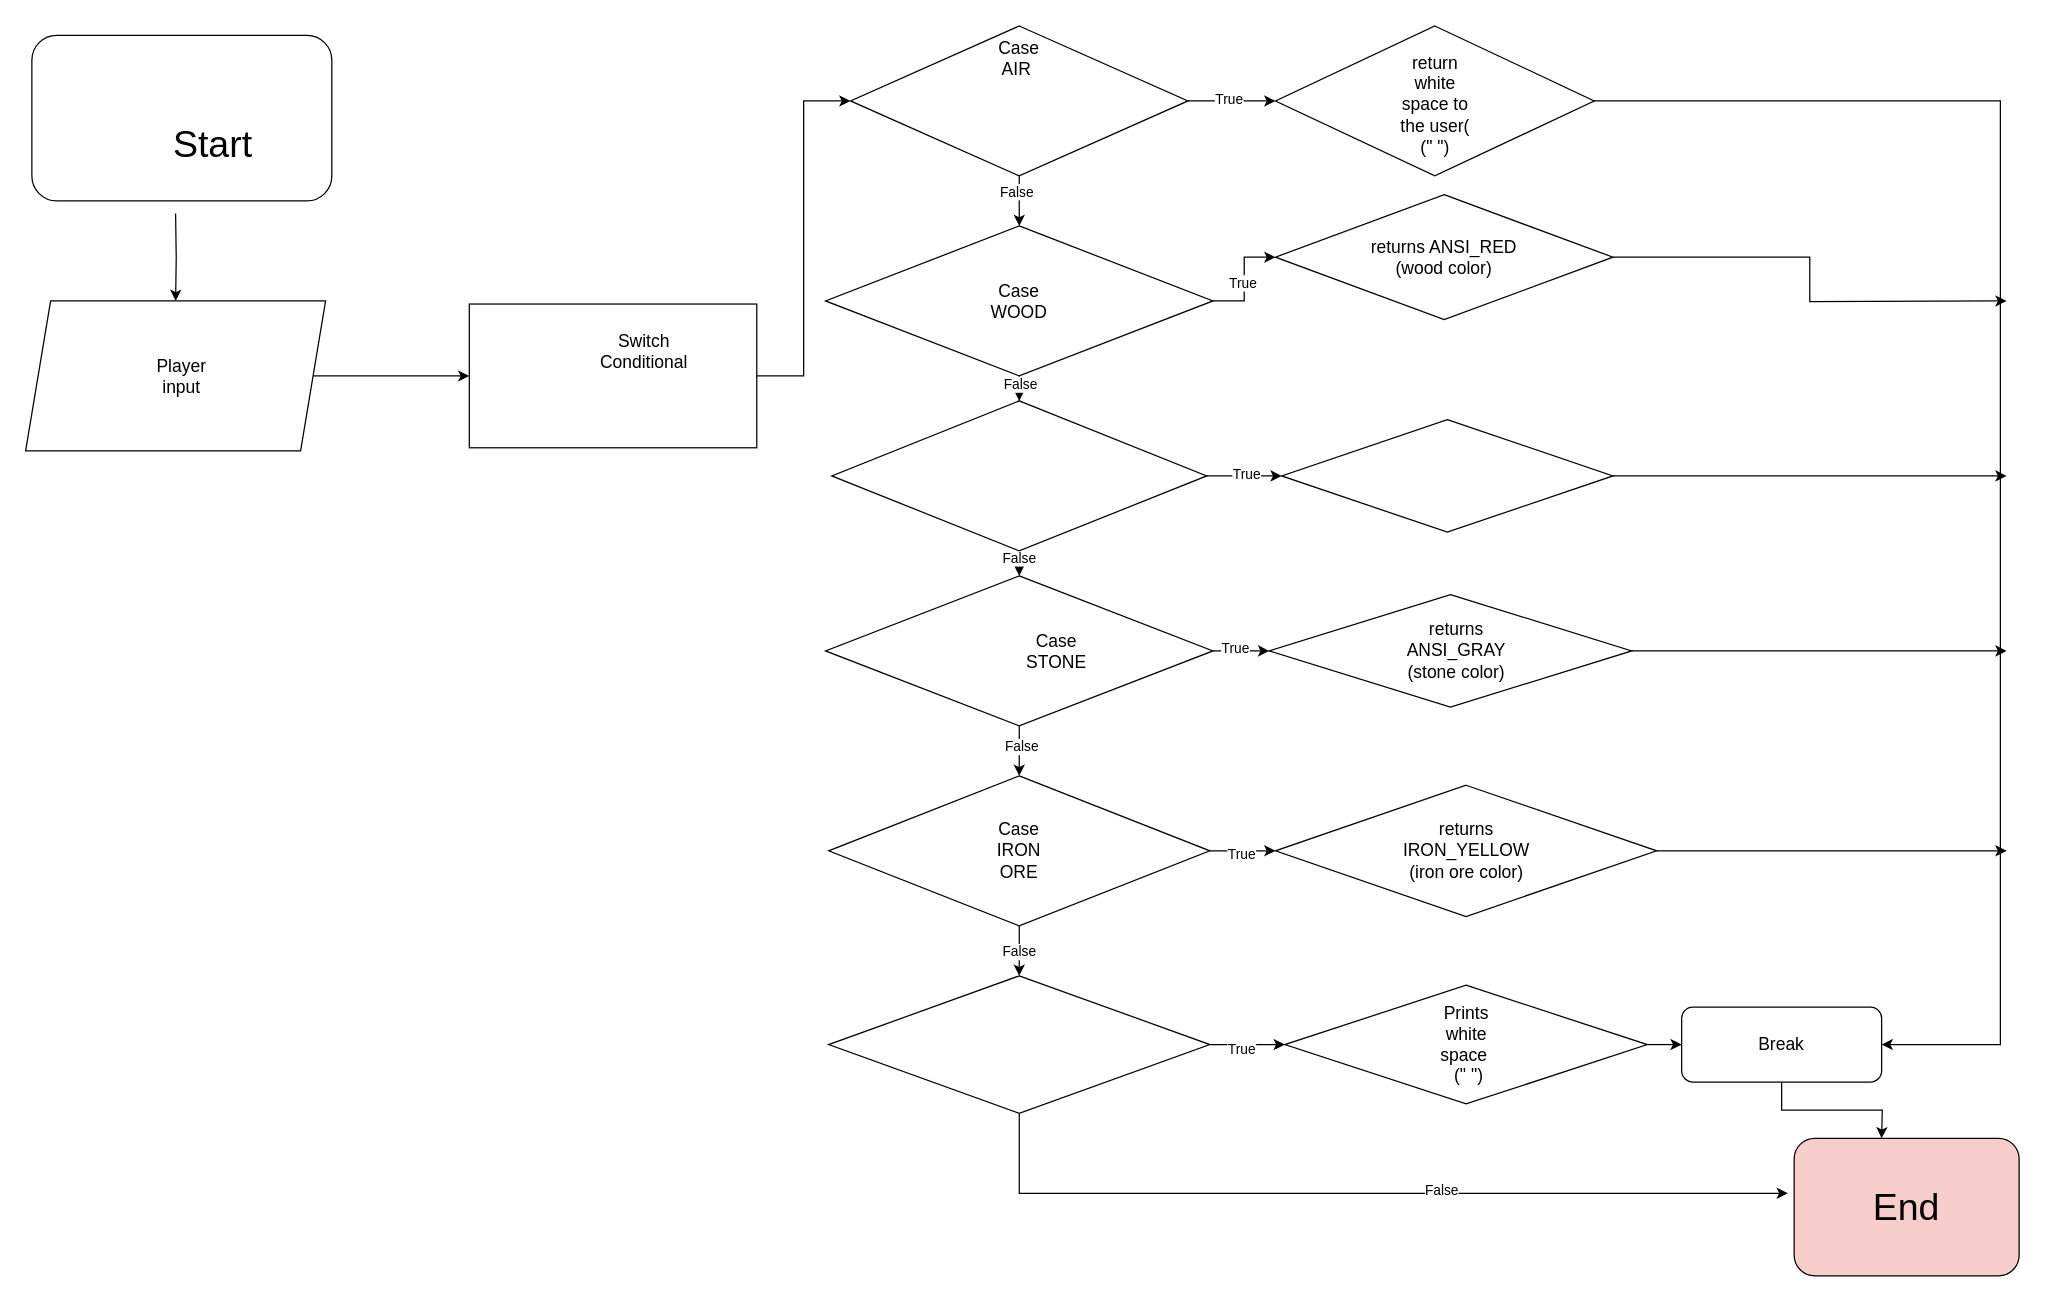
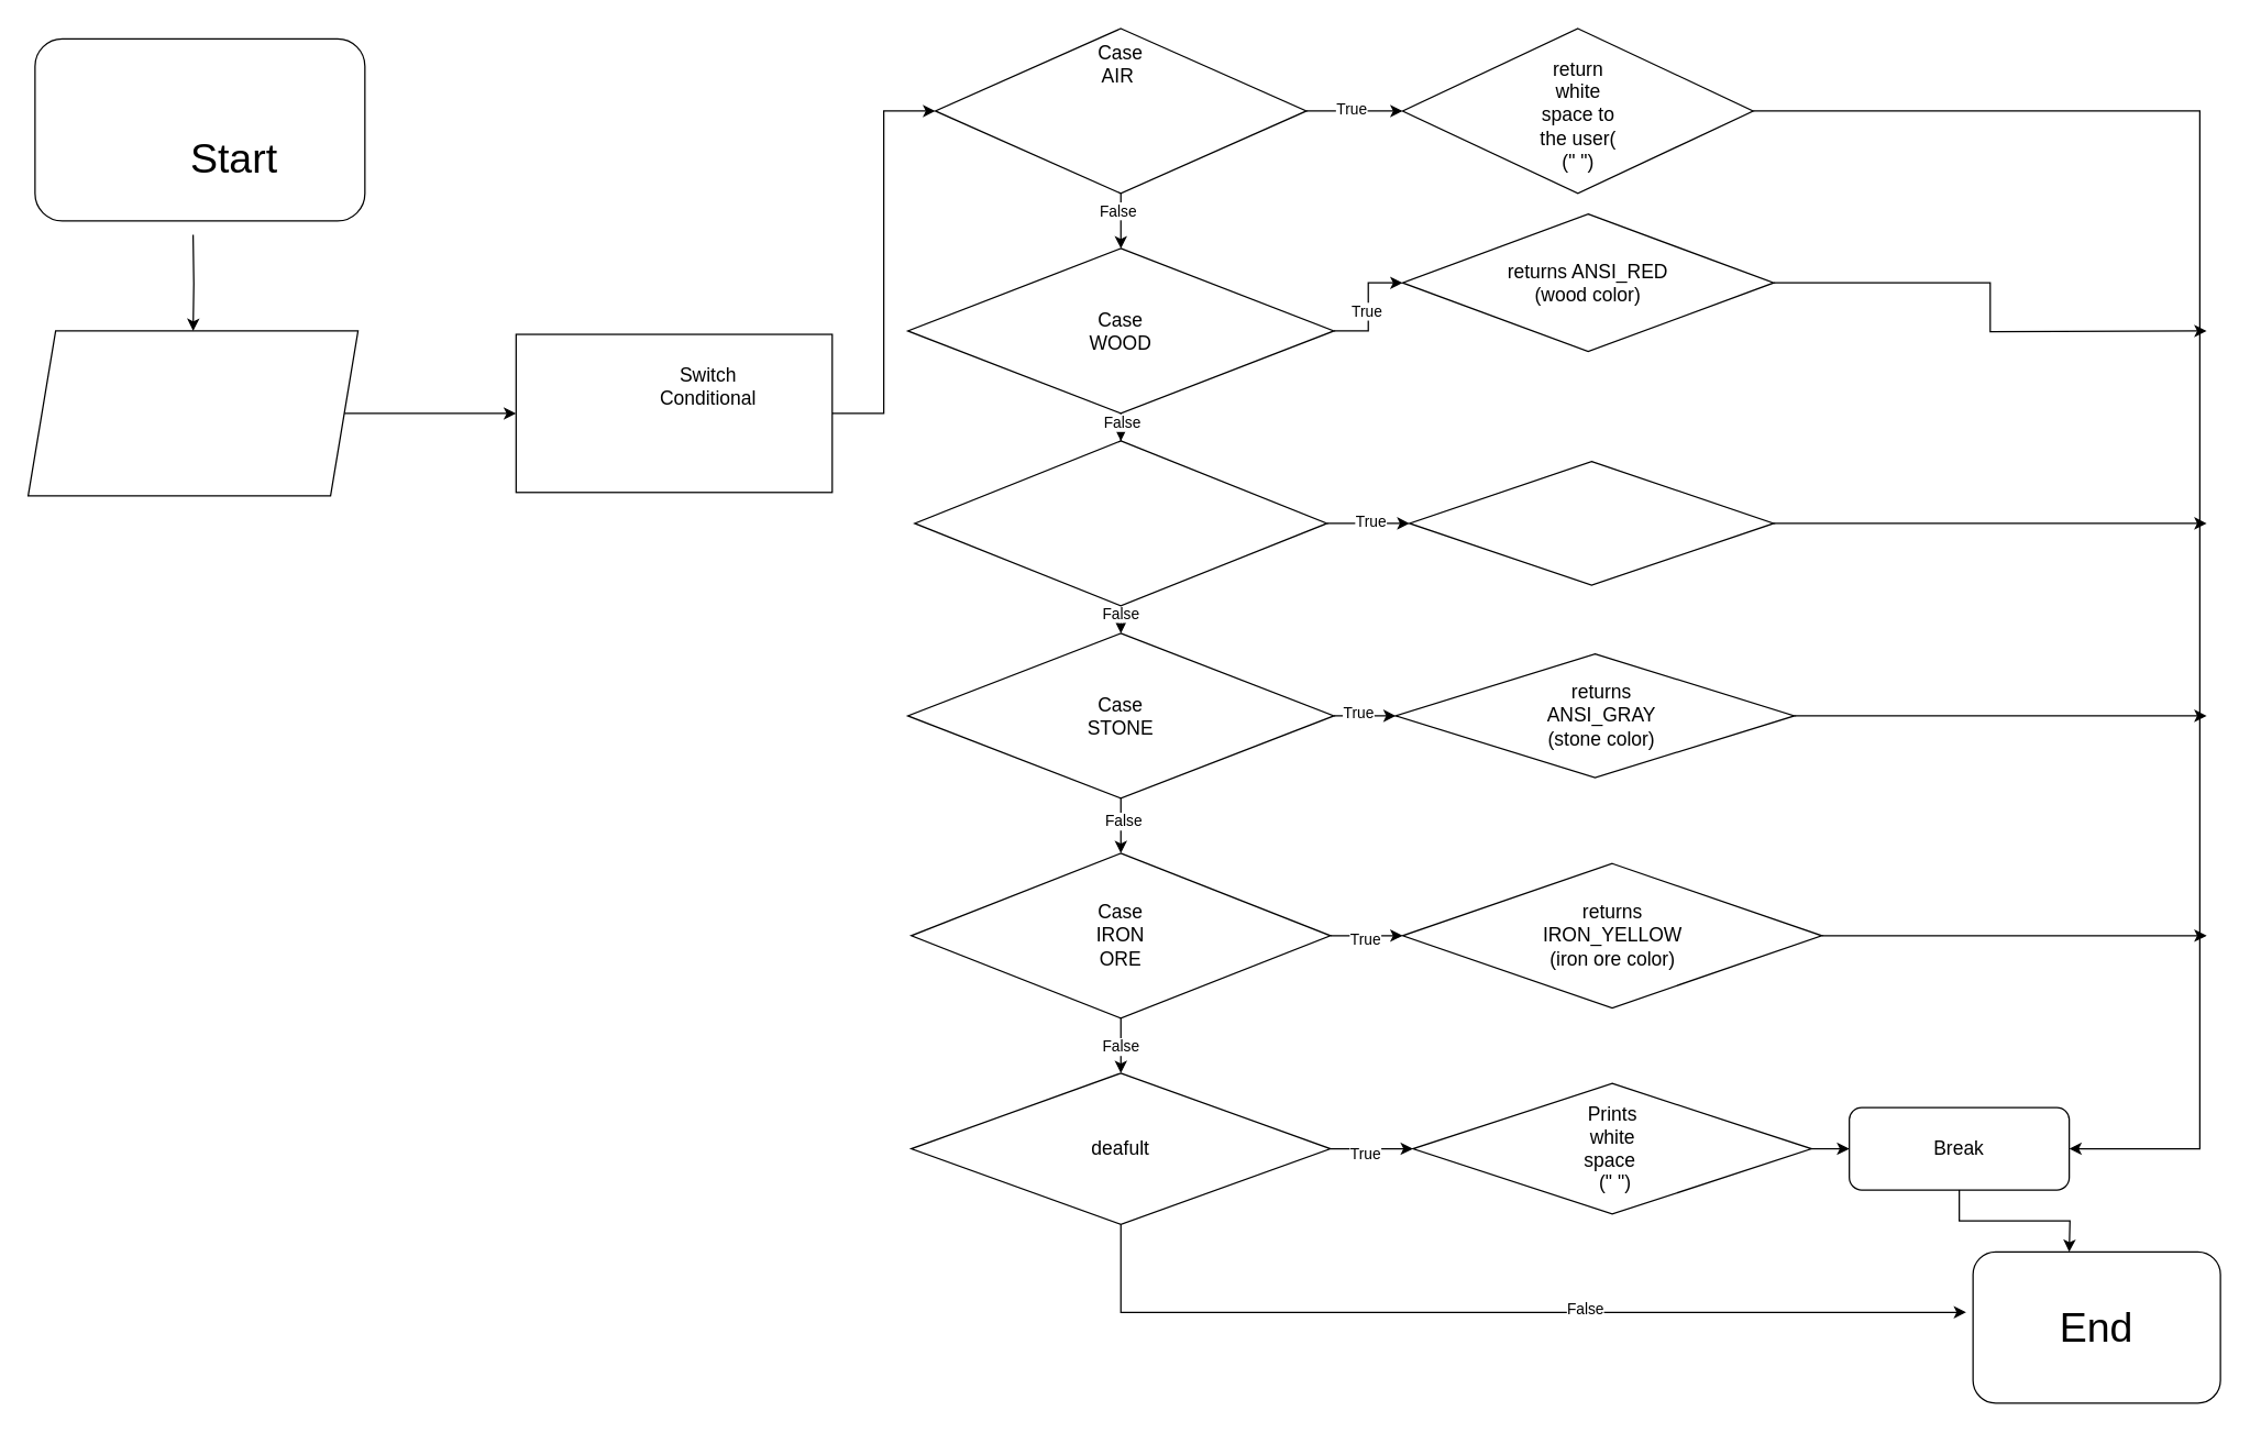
- <mxCell id="5" value="&lt;font style=&quot;font-size: 14px;&quot;&gt;Player input&lt;/font&gt;" style="text;html=1;strokeColor=none;fillColor=none;align=center;verticalAlign=middle;whiteSpace=wrap;rounded=0;" parent="1" vertex="1"><mxGeometry x="115" y="285" width="60" height="30" as="geometry" /></mxCell>
- <mxCell id="37" value="&lt;font style=&quot;font-size: 14px;&quot;&gt;Case STONE&lt;/font&gt;" style="text;html=1;strokeColor=none;fillColor=none;align=center;verticalAlign=middle;whiteSpace=wrap;rounded=0;" parent="1" vertex="1"><mxGeometry x="815" y="505" width="60" height="30" as="geometry" /></mxCell>
+ <mxCell id="37" value="&lt;font style=&quot;font-size: 14px;&quot;&gt;Case STONE&lt;/font&gt;" style="text;html=1;strokeColor=none;fillColor=none;align=center;verticalAlign=middle;whiteSpace=wrap;rounded=0;" parent="1" vertex="1"><mxGeometry x="785" y="505" width="60" height="30" as="geometry" /></mxCell>
+ <mxCell id="44" value="&lt;font style=&quot;font-size: 14px;&quot;&gt;deafult&lt;/font&gt;" style="text;html=1;strokeColor=none;fillColor=none;align=center;verticalAlign=middle;whiteSpace=wrap;rounded=0;" parent="1" vertex="1"><mxGeometry x="785" y="815" width="60" height="40" as="geometry" /></mxCell>
- <mxCell id="65" value="&lt;font style=&quot;font-size: 30px;&quot;&gt;End&lt;/font&gt;" style="rounded=1;whiteSpace=wrap;html=1;fillColor=#f8cecc;" parent="1" vertex="1"><mxGeometry x="1435" y="910" width="180" height="110" as="geometry" /></mxCell>
+ <mxCell id="65" value="&lt;font style=&quot;font-size: 30px;&quot;&gt;End&lt;/font&gt;" style="rounded=1;whiteSpace=wrap;html=1;" parent="1" vertex="1"><mxGeometry x="1435" y="910" width="180" height="110" as="geometry" /></mxCell>
